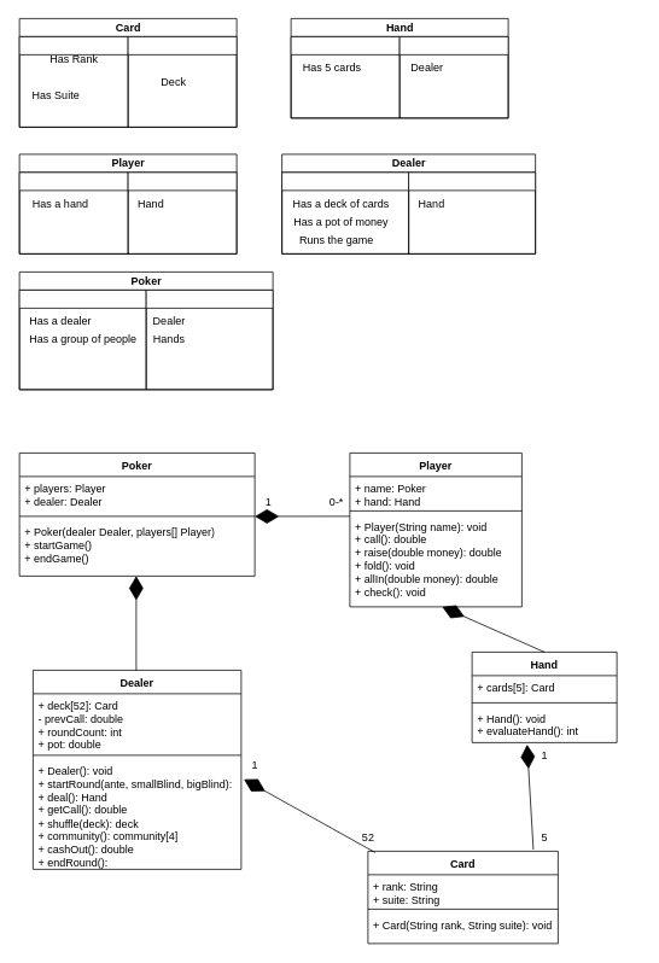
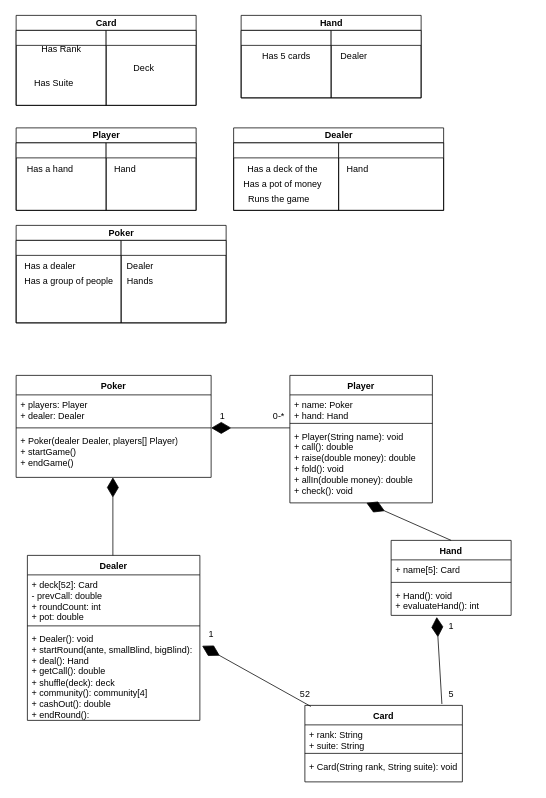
- <mxCell id="35" value="Has 5 cards" style="text;html=1;align=center;verticalAlign=middle;resizable=0;points=[];autosize=1;strokeColor=none;fillColor=none;" vertex="1" parent="34"><mxGeometry x="-4.547e-13" y="20" width="90" height="30" as="geometry" /></mxCell>
+ <mxCell id="35" value="Has 5 cards" style="text;html=1;align=center;verticalAlign=middle;resizable=0;points=[];autosize=1;strokeColor=none;fillColor=none;" vertex="1" parent="34"><mxGeometry x="15" y="20" width="90" height="30" as="geometry" /></mxCell>
- <mxCell id="30" value="Has Suite" style="text;html=1;align=center;verticalAlign=middle;resizable=0;points=[];autosize=1;strokeColor=none;fillColor=none;" vertex="1" parent="28"><mxGeometry x="-4.547e-13" y="50" width="80" height="30" as="geometry" /></mxCell>
+ <mxCell id="30" value="Has Suite" style="text;html=1;align=center;verticalAlign=middle;resizable=0;points=[];autosize=1;strokeColor=none;fillColor=none;" vertex="1" parent="28"><mxGeometry x="10" y="55" width="80" height="30" as="geometry" /></mxCell>
- <mxCell id="45" value="Has a deck of cards" style="text;html=1;align=center;verticalAlign=middle;resizable=0;points=[];autosize=1;strokeColor=none;fillColor=none;" vertex="1" parent="44"><mxGeometry x="-4.547e-13" y="20" width="130" height="30" as="geometry" /></mxCell>
+ <mxCell id="45" value="Has a deck of the" style="text;html=1;align=center;verticalAlign=middle;resizable=0;points=[];autosize=1;strokeColor=none;fillColor=none;" vertex="1" parent="44"><mxGeometry x="-4.547e-13" y="20" width="130" height="30" as="geometry" /></mxCell>
- <mxCell id="7" value="+ cards[5]: Card" style="text;strokeColor=none;fillColor=none;align=left;verticalAlign=top;spacingLeft=4;spacingRight=4;overflow=hidden;rotatable=0;points=[[0,0.5],[1,0.5]];portConstraint=eastwest;whiteSpace=wrap;html=1;" vertex="1" parent="6"><mxGeometry y="26" width="160" height="26" as="geometry" /></mxCell>
+ <mxCell id="7" value="+ name[5]: Card" style="text;strokeColor=none;fillColor=none;align=left;verticalAlign=top;spacingLeft=4;spacingRight=4;overflow=hidden;rotatable=0;points=[[0,0.5],[1,0.5]];portConstraint=eastwest;whiteSpace=wrap;html=1;" vertex="1" parent="6"><mxGeometry y="26" width="160" height="26" as="geometry" /></mxCell>
